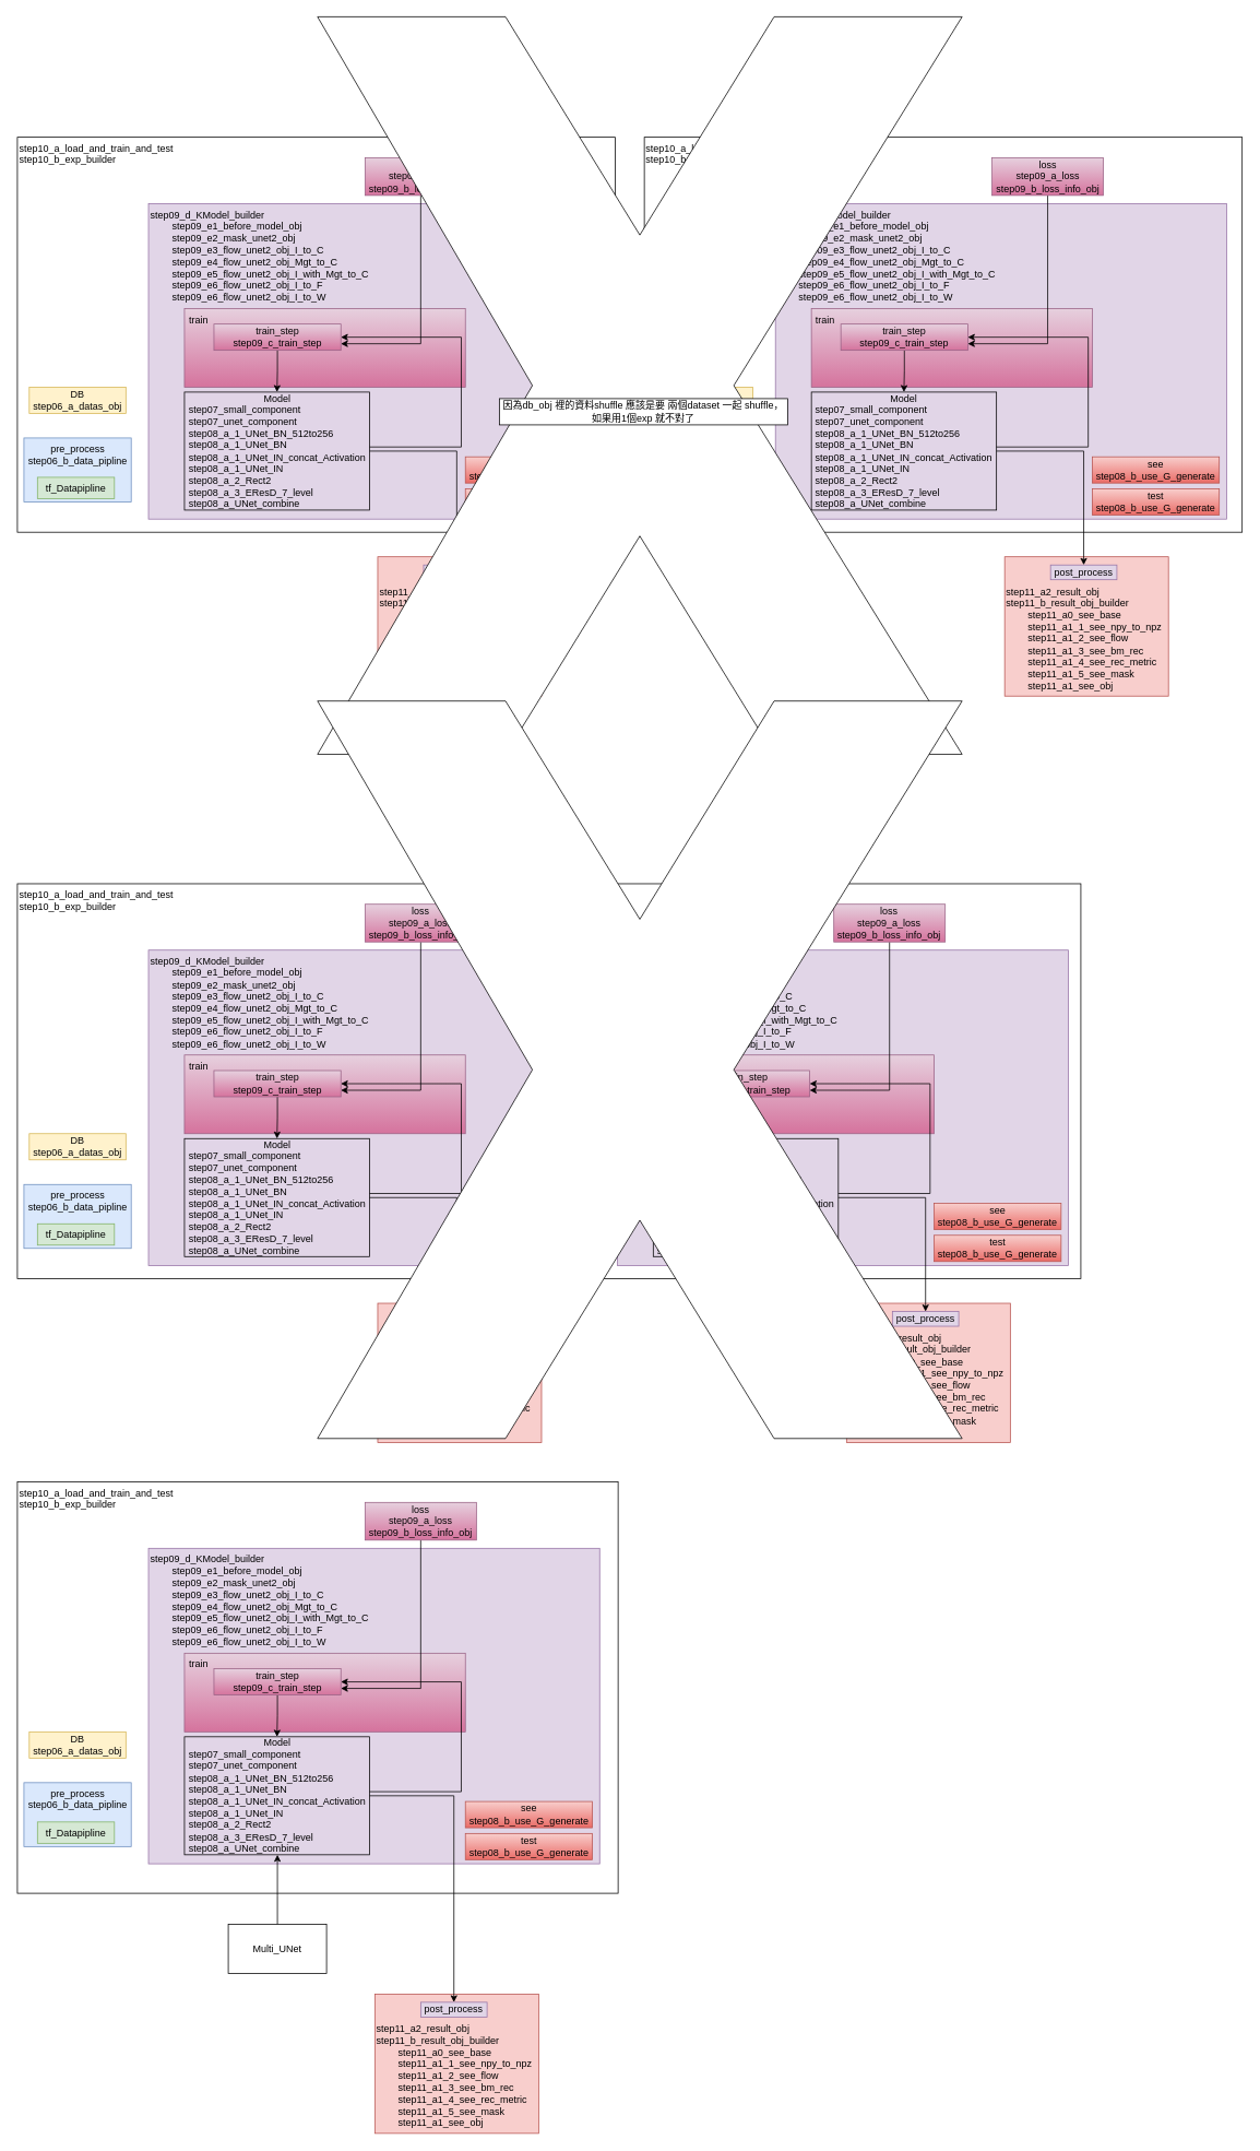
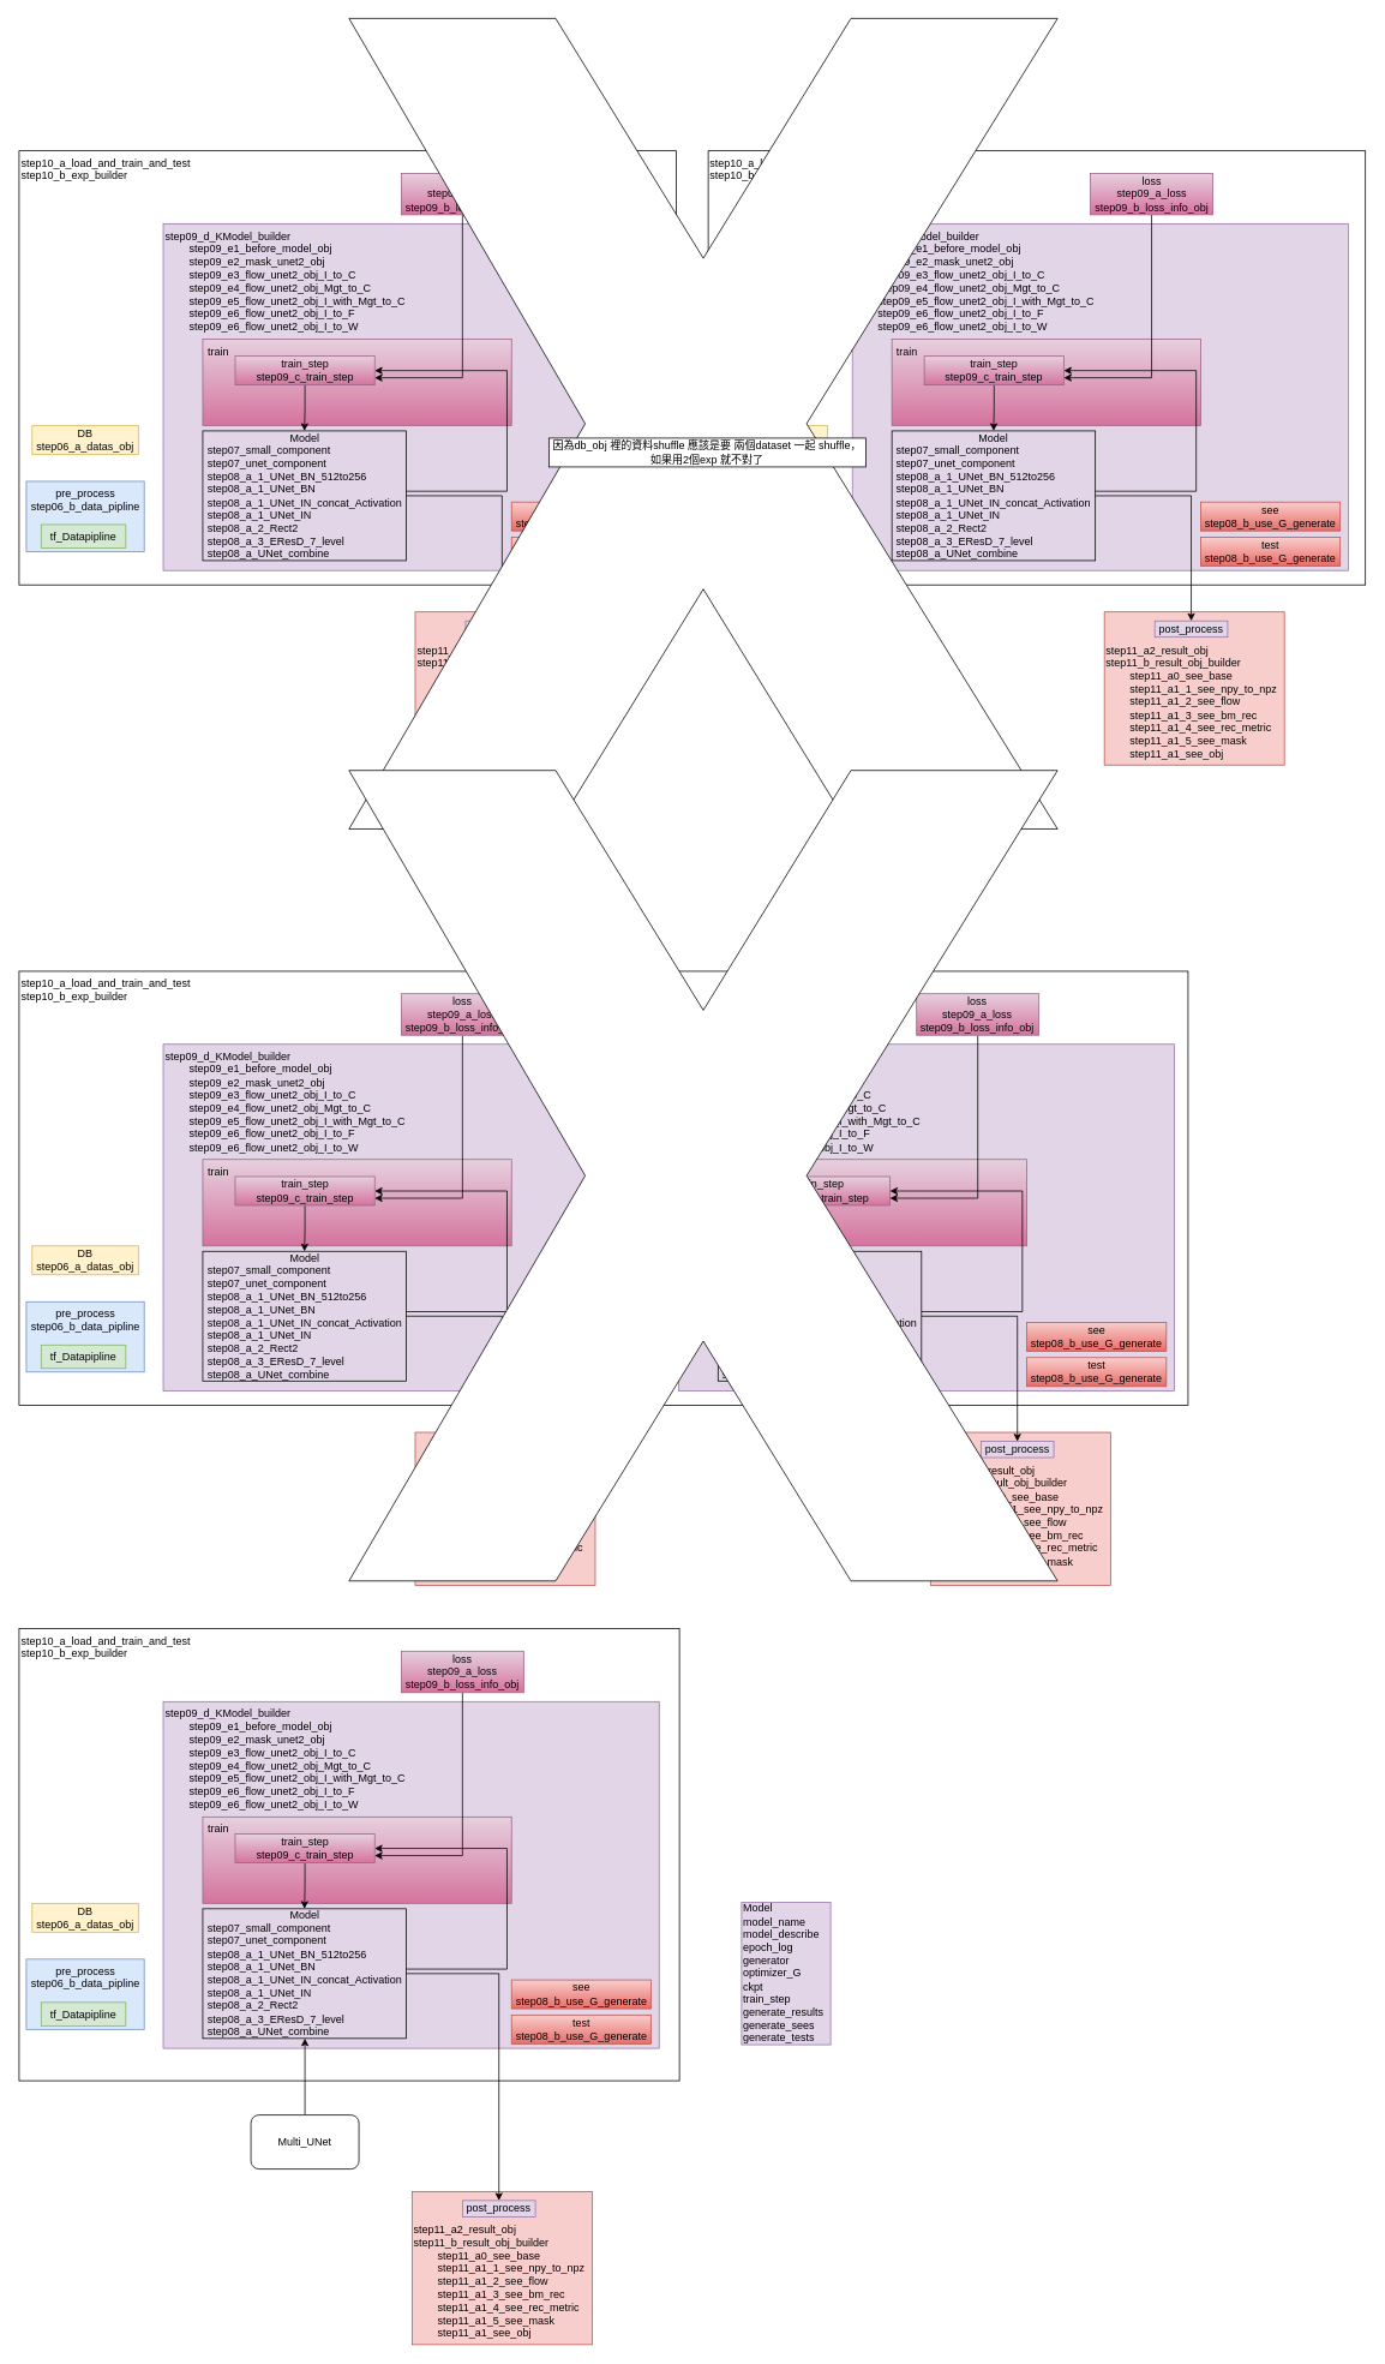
- <mxCell id="38" value="因為db_obj 裡的資料shuffle 應該是要 兩個dataset 一起 shuffle， &lt;br&gt;如果用1個exp 就不對了" style="rounded=0;whiteSpace=wrap;html=1;" parent="1" vertex="1"><mxGeometry x="609" y="486" width="352" height="32" as="geometry" /></mxCell>
+ <mxCell id="38" value="因為db_obj 裡的資料shuffle 應該是要 兩個dataset 一起 shuffle， &lt;br&gt;如果用2個exp 就不對了" style="rounded=0;whiteSpace=wrap;html=1;" parent="1" vertex="1"><mxGeometry x="609" y="486" width="352" height="32" as="geometry" /></mxCell>
+ <mxCell id="88" value="Model&#10;model_name&#10;model_describe&#10;epoch_log&#10;generator&#10;optimizer_G&#10;ckpt&#10;train_step&#10;generate_results&#10;generate_sees&#10;generate_tests" style="rounded=0;whiteSpace=wrap;strokeColor=#9673a6;fillColor=#e1d5e7;align=left;" parent="1" vertex="1"><mxGeometry x="823" y="2112" width="99" height="158" as="geometry" /></mxCell>
- <mxCell id="87" value="Multi_UNet" style="rounded=0;whiteSpace=wrap;html=1;" parent="1" vertex="1"><mxGeometry x="278" y="2348" width="120" height="60" as="geometry" /></mxCell>
+ <mxCell id="87" value="Multi_UNet" style="whiteSpace=wrap;html=1;rounded=1;" parent="1" vertex="1"><mxGeometry x="278" y="2348" width="120" height="60" as="geometry" /></mxCell>
